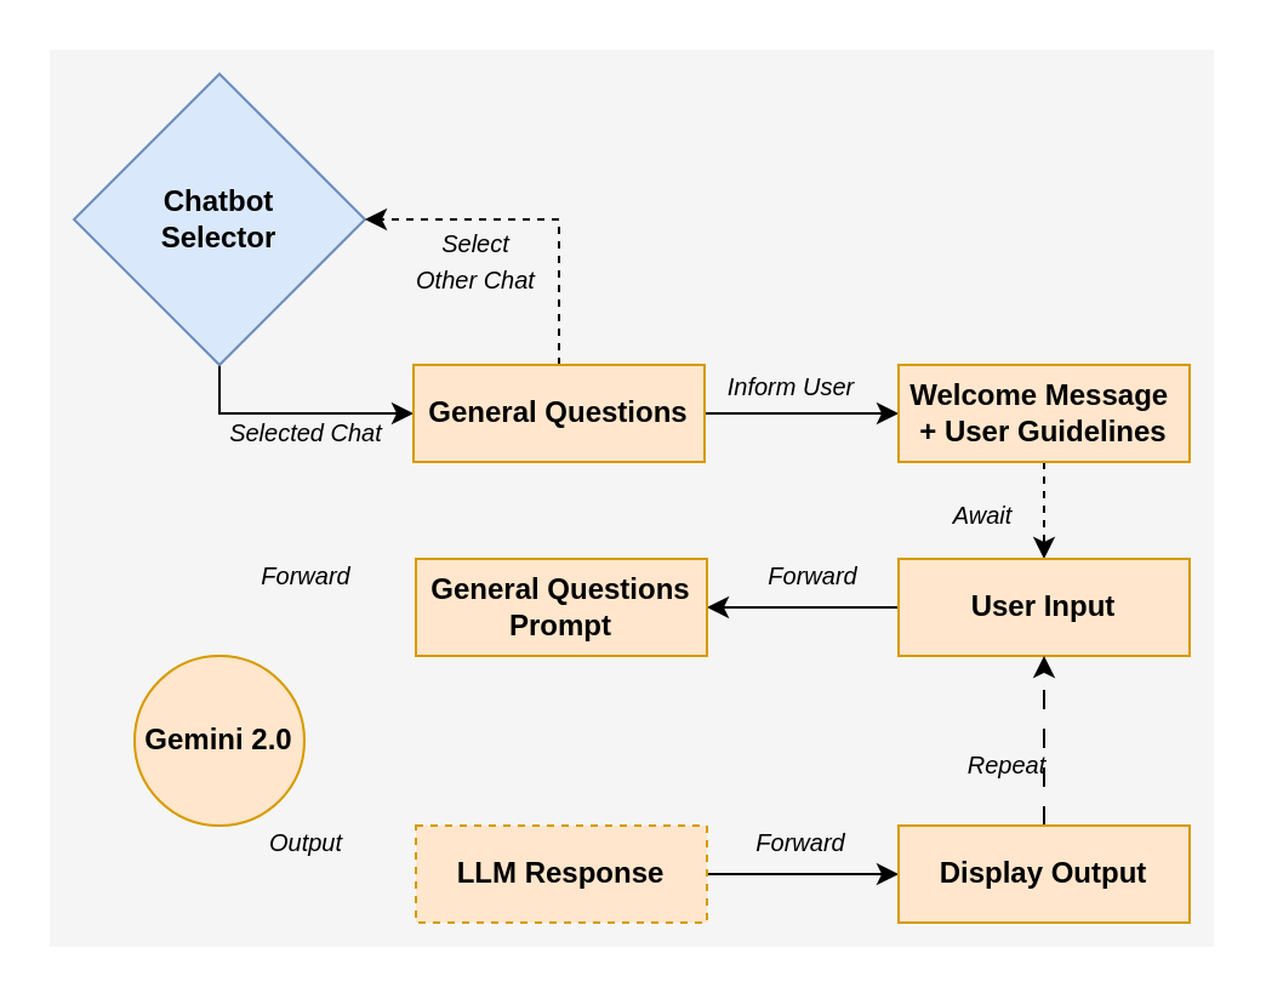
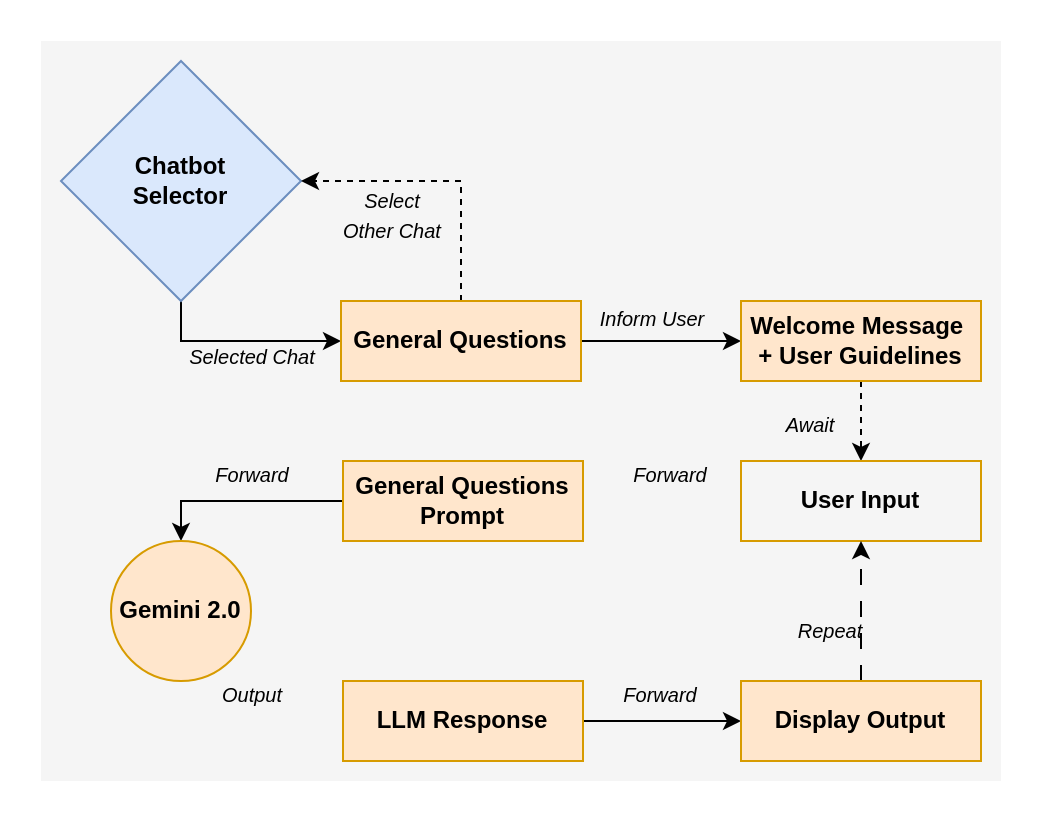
+ <mxCell id="14" style="edgeStyle=orthogonalEdgeStyle;rounded=0;orthogonalLoop=1;jettySize=auto;html=1;entryX=0.5;entryY=0;entryDx=0;entryDy=0;" parent="1" source="15" target="23" edge="1"><mxGeometry relative="1" as="geometry" /></mxCell>
- <mxCell id="12" style="edgeStyle=orthogonalEdgeStyle;rounded=0;orthogonalLoop=1;jettySize=auto;html=1;entryX=1;entryY=0.5;entryDx=0;entryDy=0;" parent="1" source="13" target="15" edge="1"><mxGeometry relative="1" as="geometry" /></mxCell>
- <mxCell id="13" value="&lt;b&gt;User Input&lt;br&gt;&lt;/b&gt;" style="rounded=0;whiteSpace=wrap;html=1;fillColor=#ffe6cc;strokeColor=#d79b00;" parent="1" vertex="1"><mxGeometry x="370" y="230" width="120" height="40" as="geometry" /></mxCell>
+ <mxCell id="13" value="&lt;b&gt;User Input&lt;br&gt;&lt;/b&gt;" style="rounded=0;whiteSpace=wrap;html=1;fillColor=#f5f5f5;strokeColor=#d79b00;" parent="1" vertex="1"><mxGeometry x="370" y="230" width="120" height="40" as="geometry" /></mxCell>
- <mxCell id="17" value="&lt;b&gt;LLM Response&lt;br&gt;&lt;/b&gt;" style="rounded=0;whiteSpace=wrap;html=1;fillColor=#ffe6cc;strokeColor=#d79b00;dashed=1;" parent="1" vertex="1"><mxGeometry x="171" y="340" width="120" height="40" as="geometry" /></mxCell>
+ <mxCell id="17" value="&lt;b&gt;LLM Response&lt;br&gt;&lt;/b&gt;" style="rounded=0;whiteSpace=wrap;html=1;fillColor=#ffe6cc;strokeColor=#d79b00;" parent="1" vertex="1"><mxGeometry x="171" y="340" width="120" height="40" as="geometry" /></mxCell>
